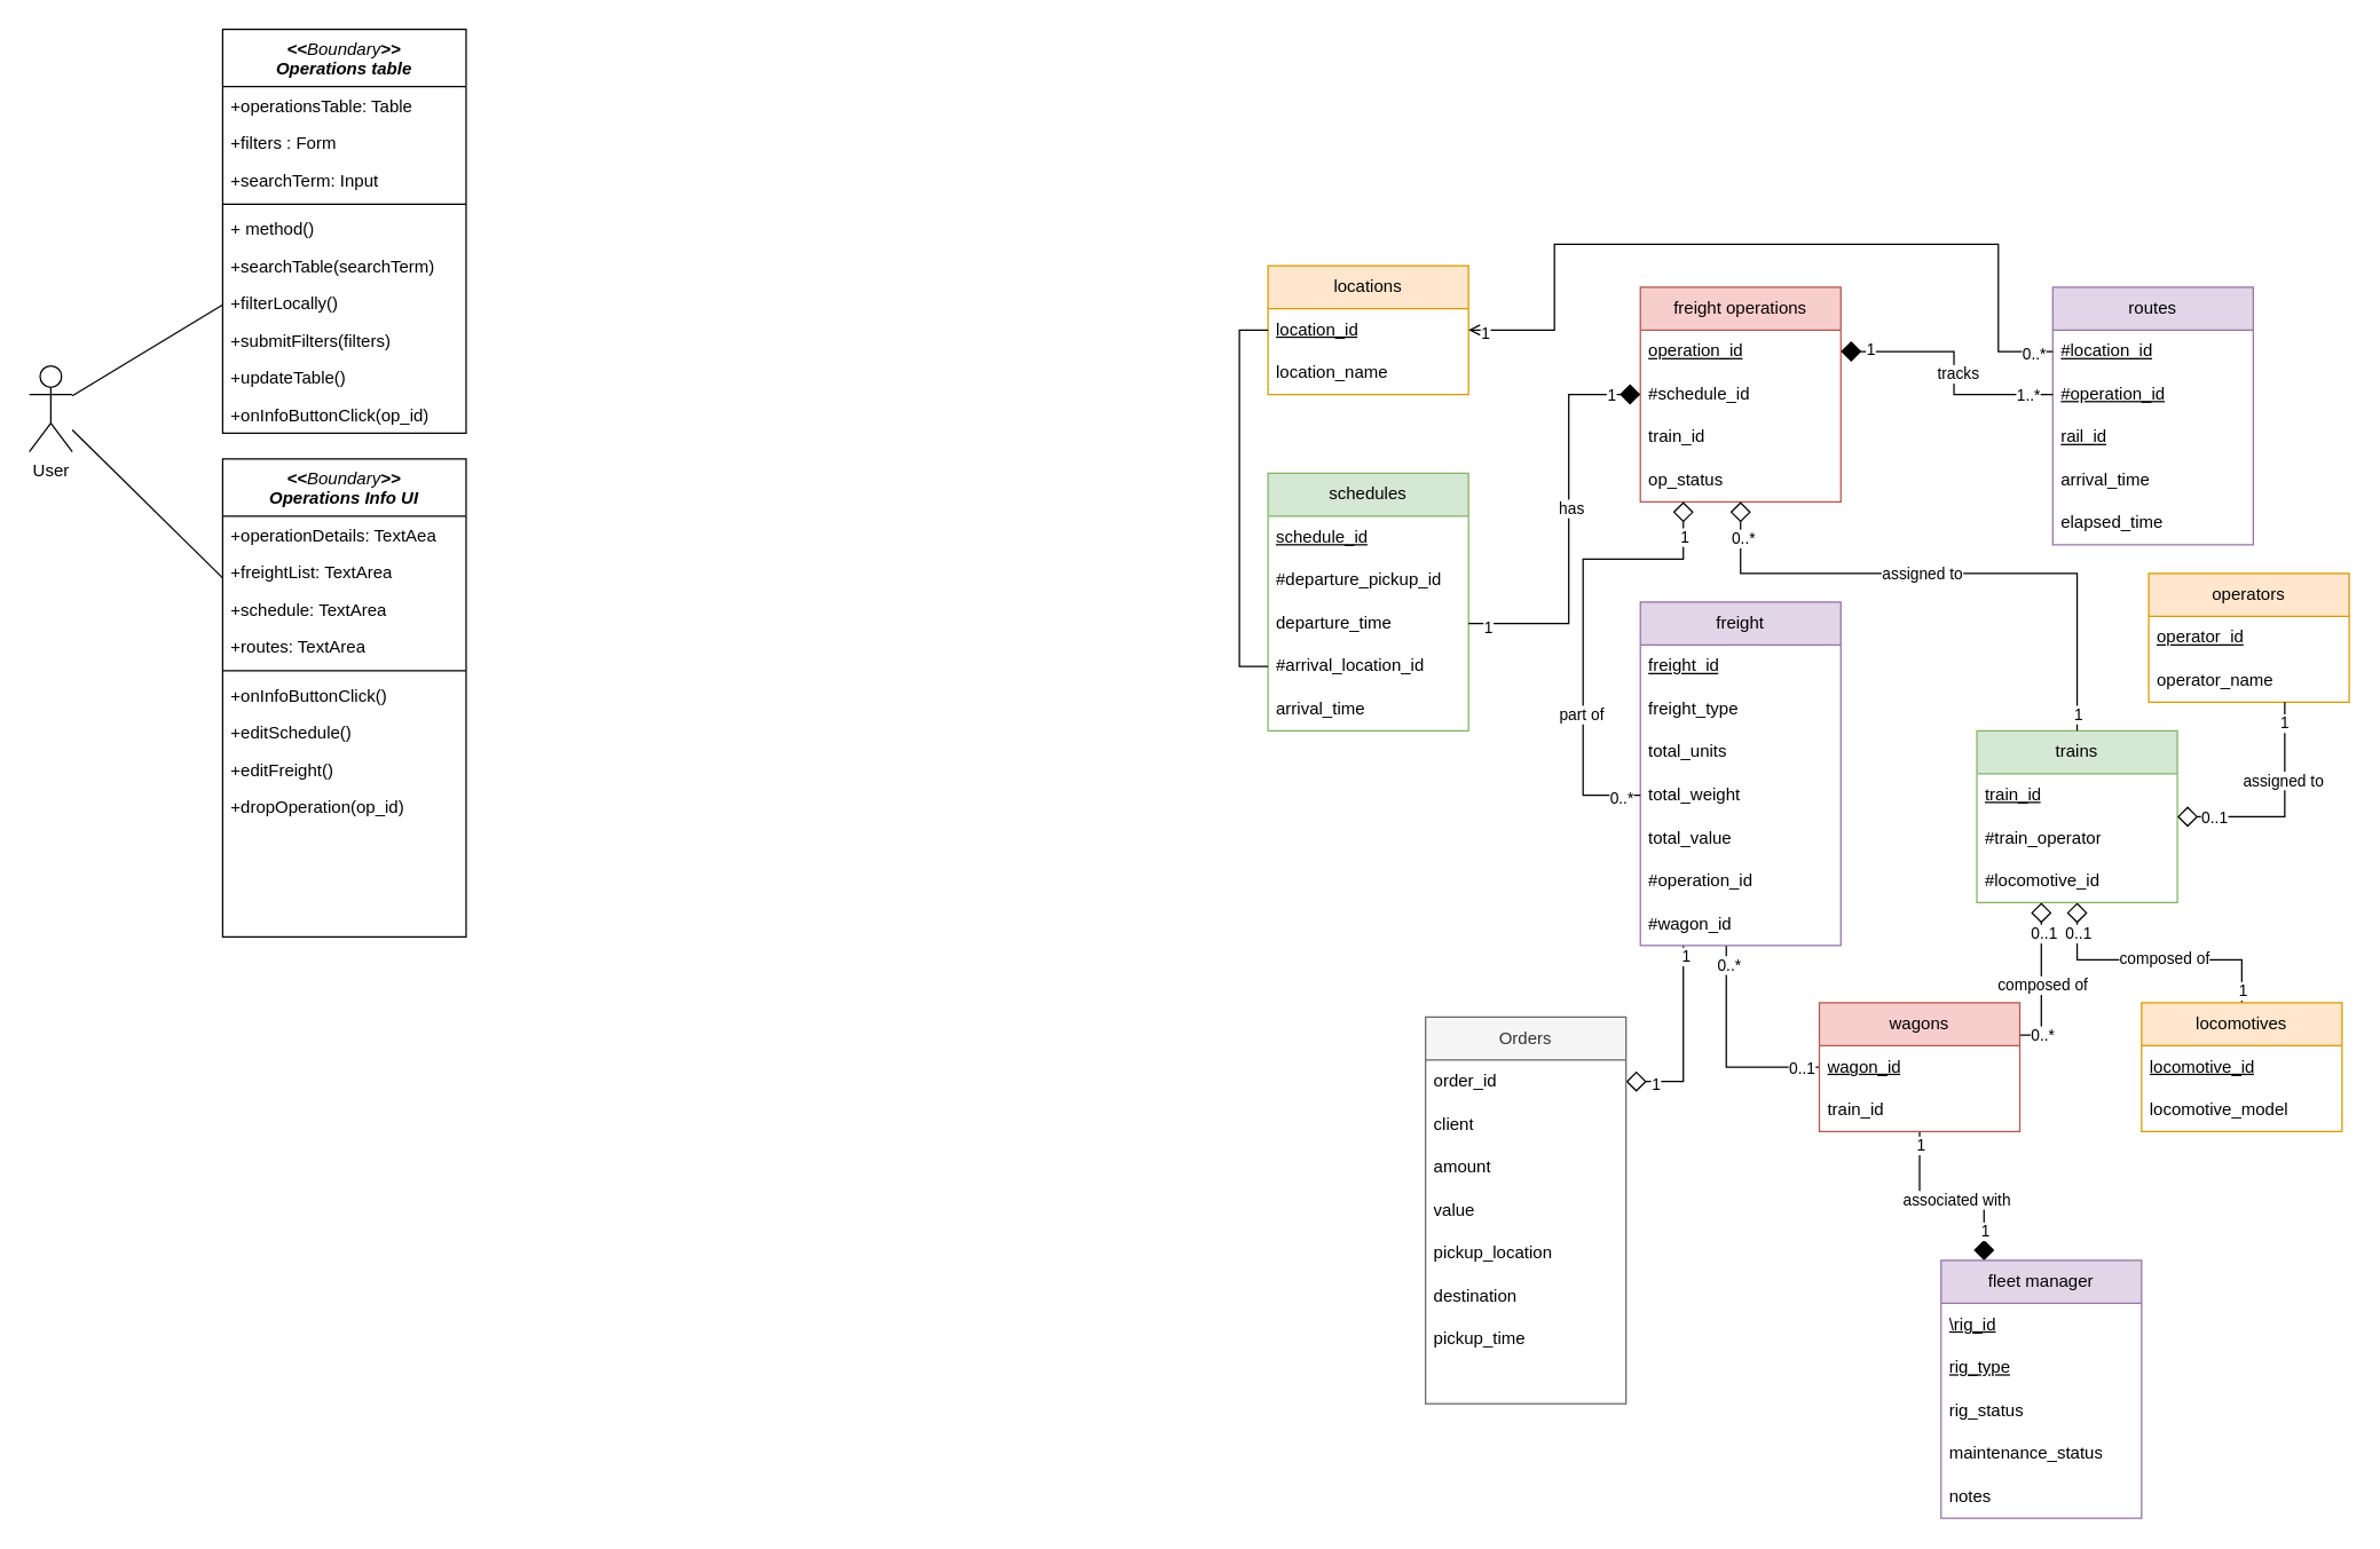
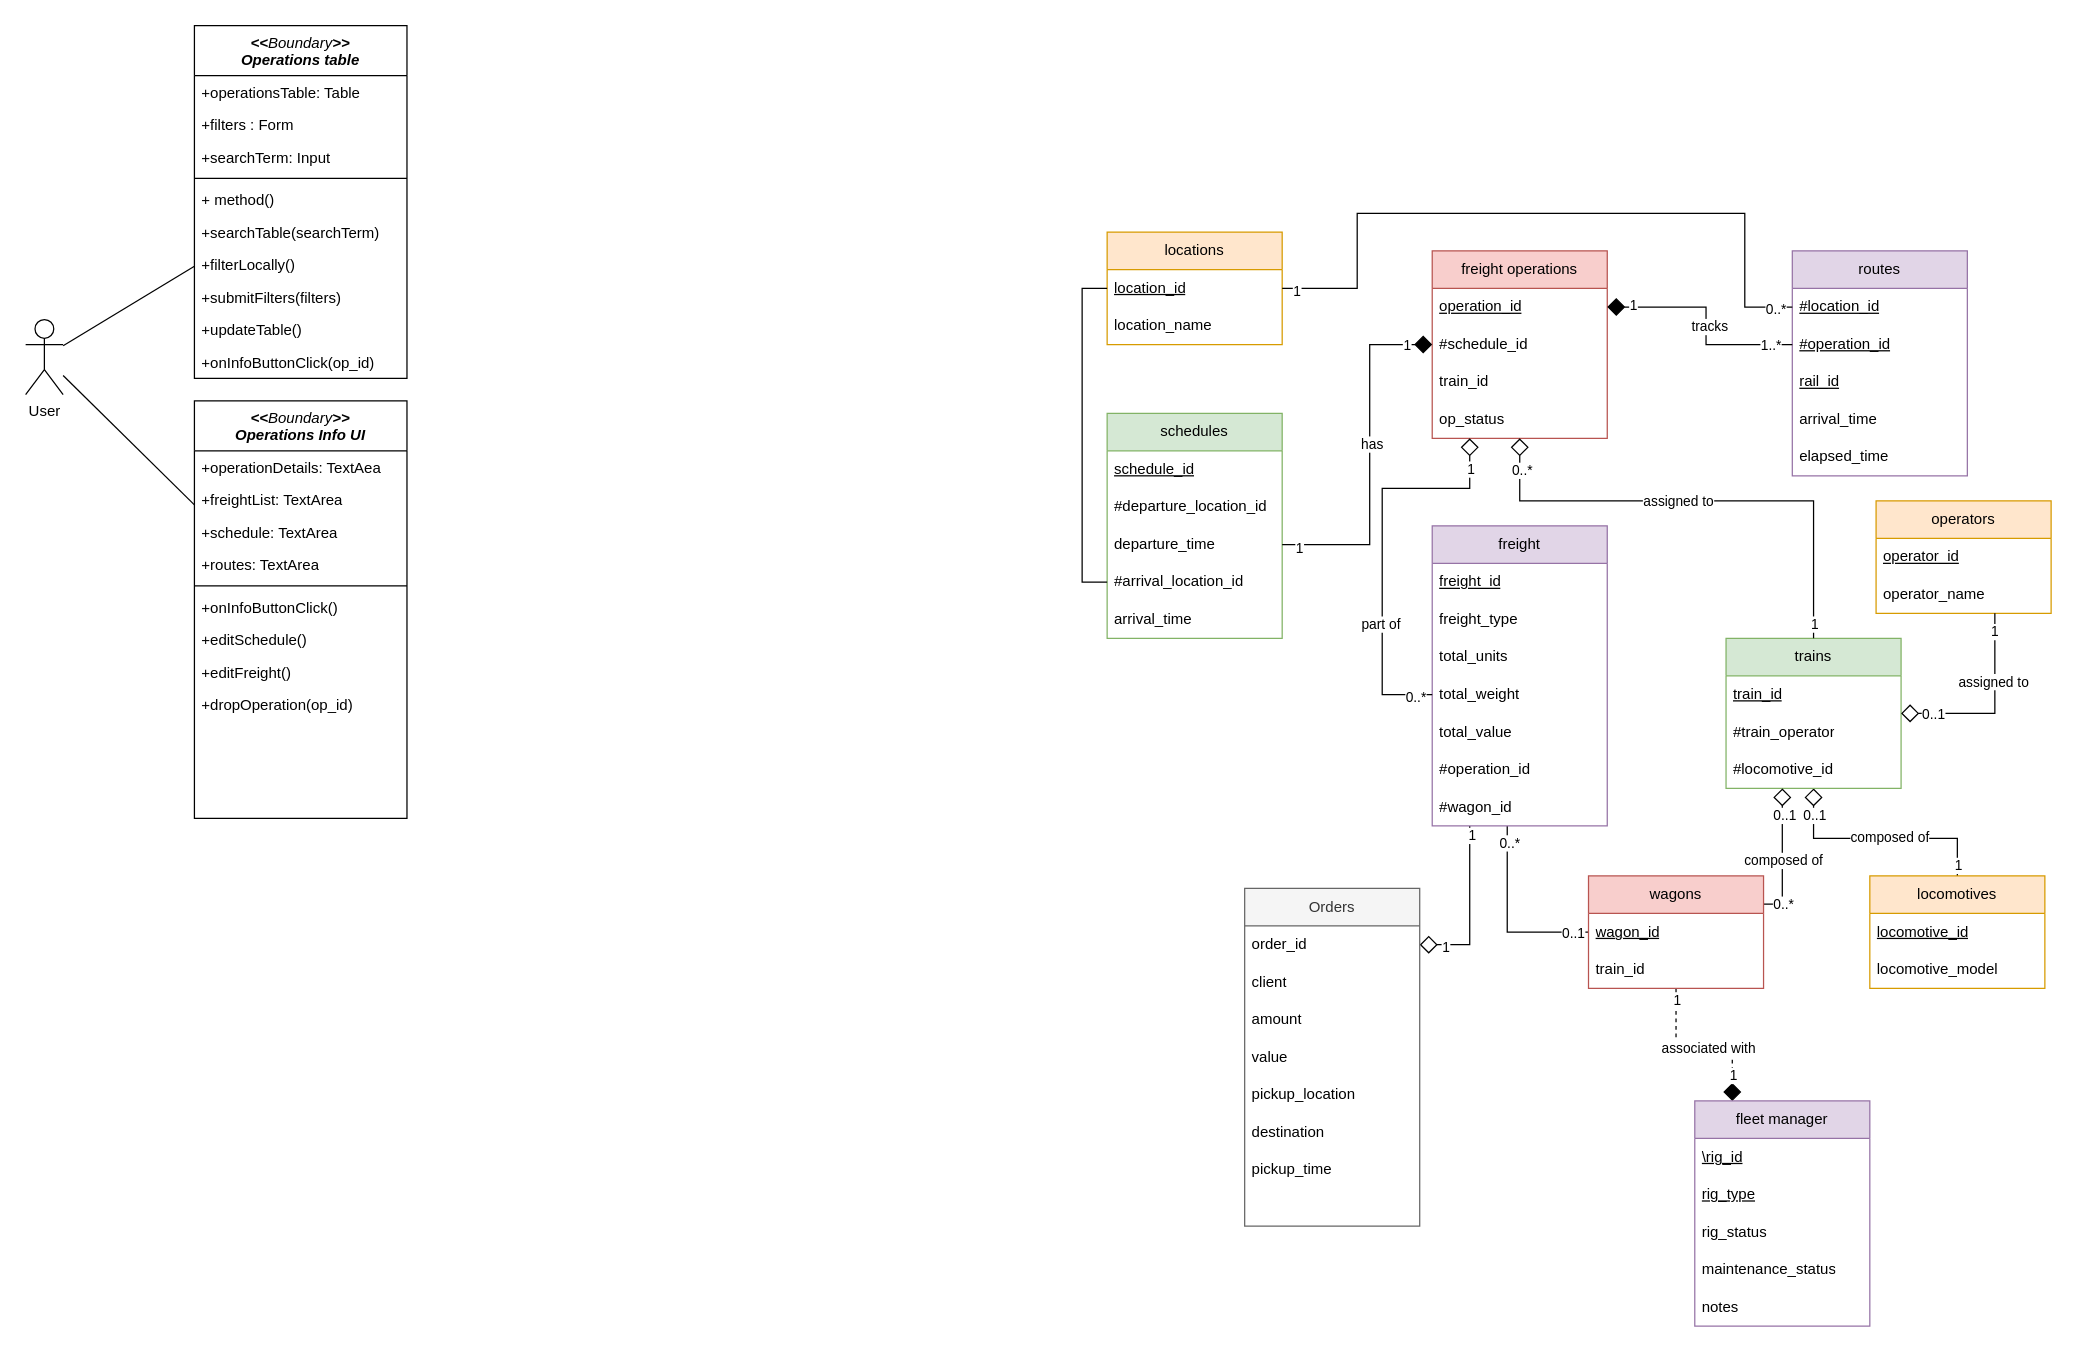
- <mxCell id="74" style="edgeStyle=orthogonalEdgeStyle;rounded=0;orthogonalLoop=1;jettySize=auto;html=1;exitX=0;exitY=0.5;exitDx=0;exitDy=0;endArrow=open;endFill=0;" parent="1" source="21" target="70" edge="1"><mxGeometry relative="1" as="geometry"><Array as="points"><mxPoint x="1395" y="245" /><mxPoint x="1395" y="170" /><mxPoint x="1085" y="170" /><mxPoint x="1085" y="230" /></Array><mxPoint x="1055" y="200" as="targetPoint" /></mxGeometry></mxCell>
+ <mxCell id="74" style="edgeStyle=orthogonalEdgeStyle;rounded=0;orthogonalLoop=1;jettySize=auto;html=1;exitX=0;exitY=0.5;exitDx=0;exitDy=0;endArrow=none;endFill=0;" parent="1" source="21" target="70" edge="1"><mxGeometry relative="1" as="geometry"><Array as="points"><mxPoint x="1395" y="245" /><mxPoint x="1395" y="170" /><mxPoint x="1085" y="170" /><mxPoint x="1085" y="230" /></Array><mxPoint x="1055" y="200" as="targetPoint" /></mxGeometry></mxCell>
- <mxCell id="4" value="#departure_pickup_id" style="text;strokeColor=none;fillColor=none;align=left;verticalAlign=middle;spacingLeft=4;spacingRight=4;overflow=hidden;points=[[0,0.5],[1,0.5]];portConstraint=eastwest;rotatable=0;whiteSpace=wrap;html=1;" parent="2" vertex="1"><mxGeometry y="60" width="140" height="30" as="geometry" /></mxCell>
+ <mxCell id="4" value="#departure_location_id" style="text;strokeColor=none;fillColor=none;align=left;verticalAlign=middle;spacingLeft=4;spacingRight=4;overflow=hidden;points=[[0,0.5],[1,0.5]];portConstraint=eastwest;rotatable=0;whiteSpace=wrap;html=1;" parent="2" vertex="1"><mxGeometry y="60" width="140" height="30" as="geometry" /></mxCell>
- <mxCell id="53" style="edgeStyle=orthogonalEdgeStyle;rounded=0;orthogonalLoop=1;jettySize=auto;html=1;endArrow=diamond;endFill=1;endSize=12;" parent="1" source="57" target="64" edge="1"><mxGeometry relative="1" as="geometry"><Array as="points"><mxPoint x="1340" y="835" /><mxPoint x="1385" y="835" /></Array></mxGeometry></mxCell>
+ <mxCell id="53" style="edgeStyle=orthogonalEdgeStyle;rounded=0;orthogonalLoop=1;jettySize=auto;html=1;endArrow=diamond;endFill=1;endSize=12;dashed=1;" parent="1" source="57" target="64" edge="1"><mxGeometry relative="1" as="geometry"><Array as="points"><mxPoint x="1340" y="835" /><mxPoint x="1385" y="835" /></Array></mxGeometry></mxCell>
